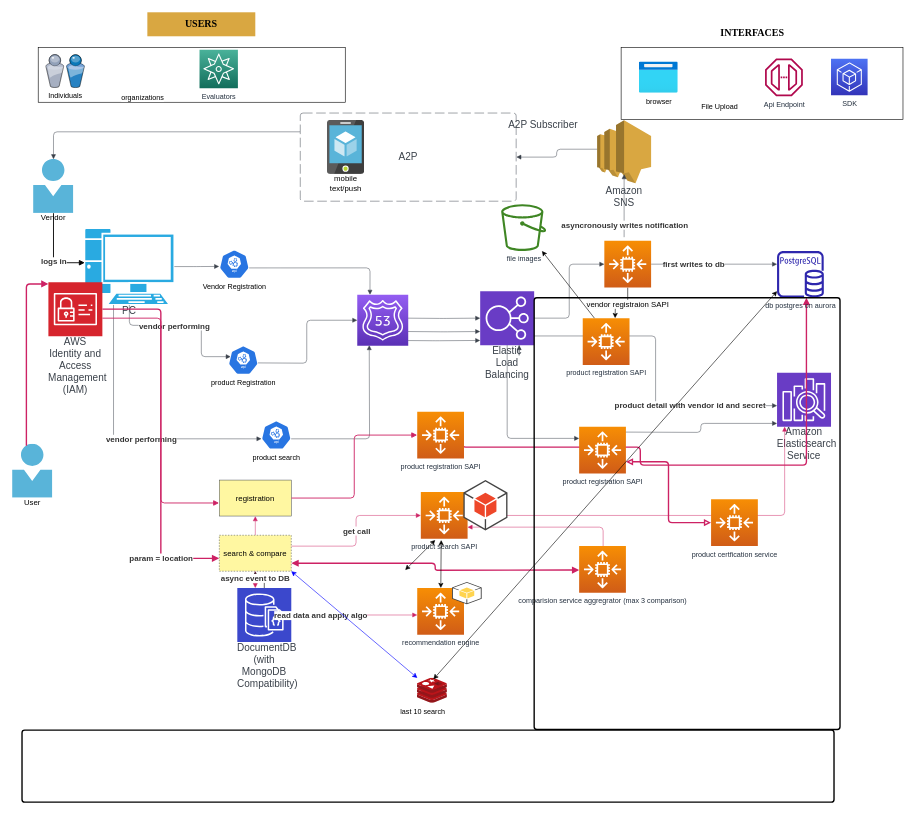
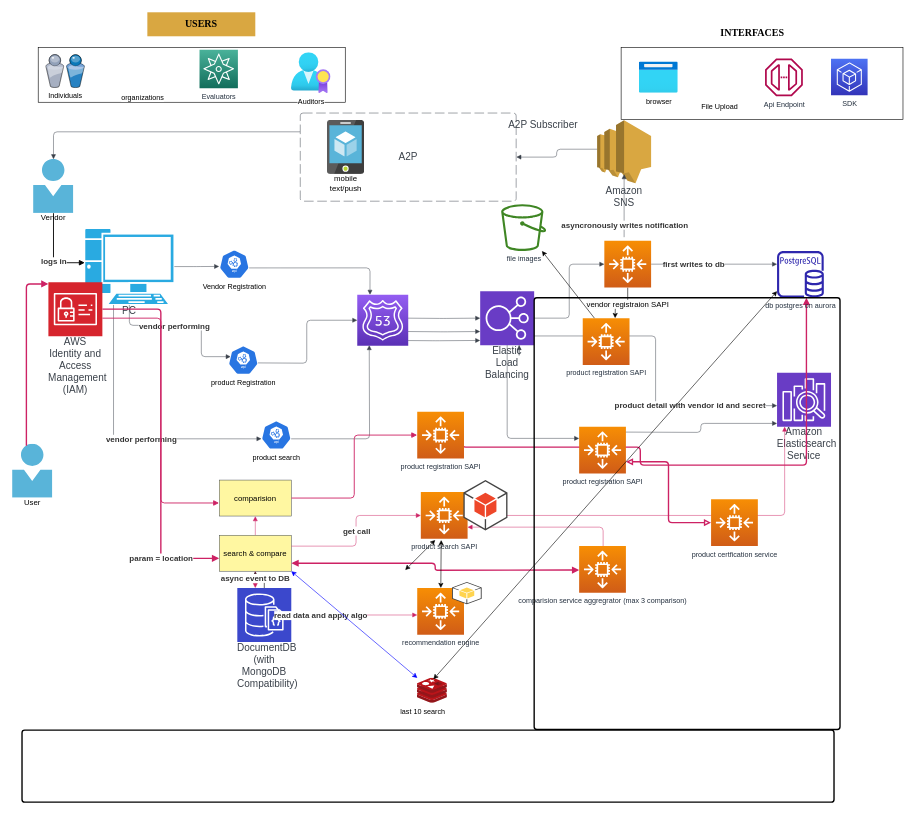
+ <mxCell id="100" value="Auditors" style="image;aspect=fixed;html=1;points=[];align=center;fontSize=12;image=img/lib/azure2/identity/AAD_Licenses.svg;" vertex="1" parent="1"><mxGeometry x="485" y="87" width="66" height="68" as="geometry" /></mxCell>
- <mxCell id="52" value="registration" style="html=1;overflow=block;blockSpacing=1;whiteSpace=wrap;fontSize=13;spacing=0;strokeColor=#3a414a;strokeOpacity=100;fillOpacity=100;fillColor=#fff7a1;strokeWidth=0.8;lucidId=UWv_TTfHlRIT;" vertex="1" parent="1"><mxGeometry x="365" y="800" width="120" height="60" as="geometry" /></mxCell>
+ <mxCell id="52" value="comparision" style="html=1;overflow=block;blockSpacing=1;whiteSpace=wrap;fontSize=13;spacing=0;strokeColor=#3a414a;strokeOpacity=100;fillOpacity=100;fillColor=#fff7a1;strokeWidth=0.8;lucidId=UWv_TTfHlRIT;" vertex="1" parent="1"><mxGeometry x="365" y="800" width="120" height="60" as="geometry" /></mxCell>
- <mxCell id="38" value="search &amp; compare" style="html=1;overflow=block;blockSpacing=1;whiteSpace=wrap;fontSize=13;spacing=0;strokeColor=#3a414a;strokeOpacity=100;fillOpacity=100;fillColor=#fff7a1;strokeWidth=0.8;lucidId=ZSu_CumfcVHy;dashed=1;" vertex="1" parent="1"><mxGeometry x="365" y="892" width="120" height="60" as="geometry" /></mxCell>
+ <mxCell id="38" value="search &amp; compare" style="html=1;overflow=block;blockSpacing=1;whiteSpace=wrap;fontSize=13;spacing=0;strokeColor=#3a414a;strokeOpacity=100;fillOpacity=100;fillColor=#fff7a1;strokeWidth=0.8;lucidId=ZSu_CumfcVHy;" vertex="1" parent="1"><mxGeometry x="365" y="892" width="120" height="60" as="geometry" /></mxCell>
